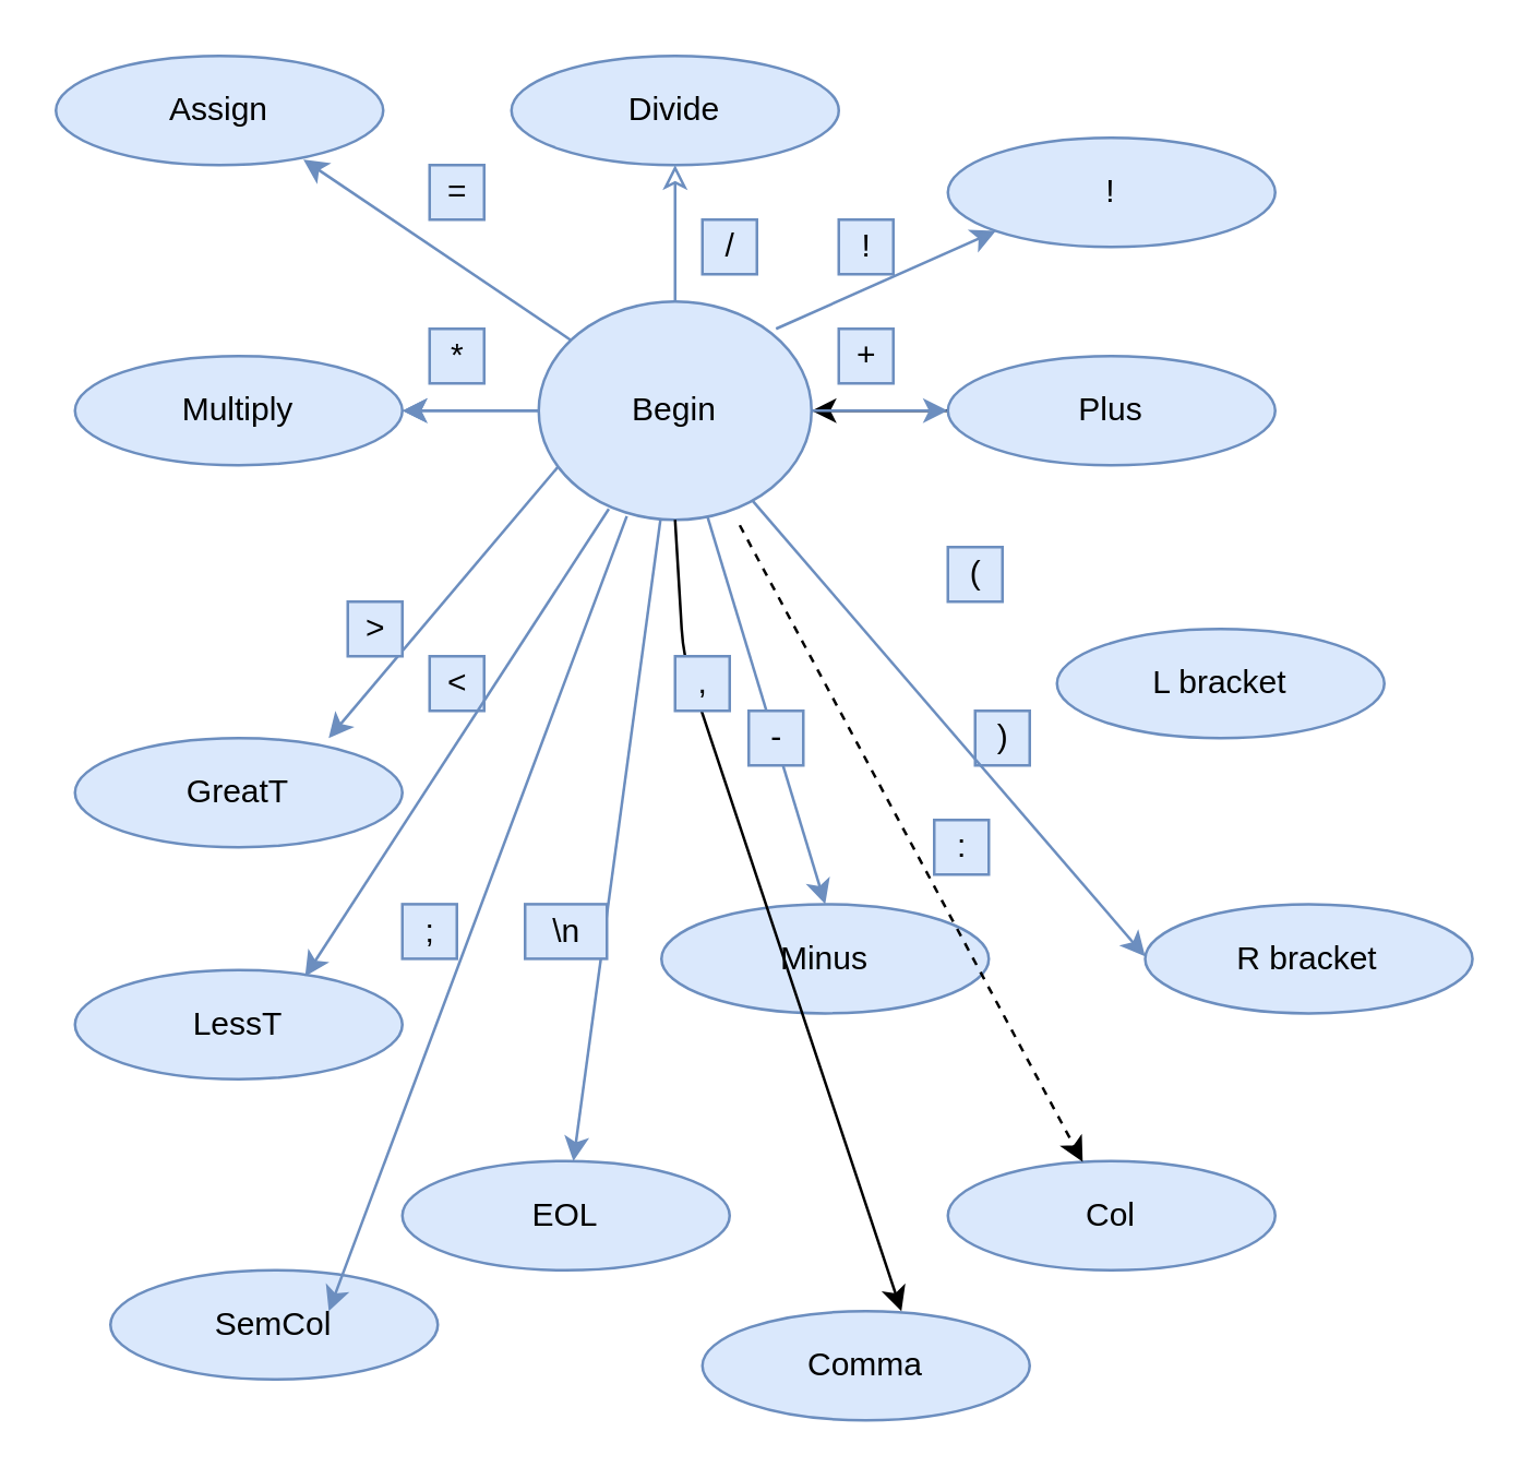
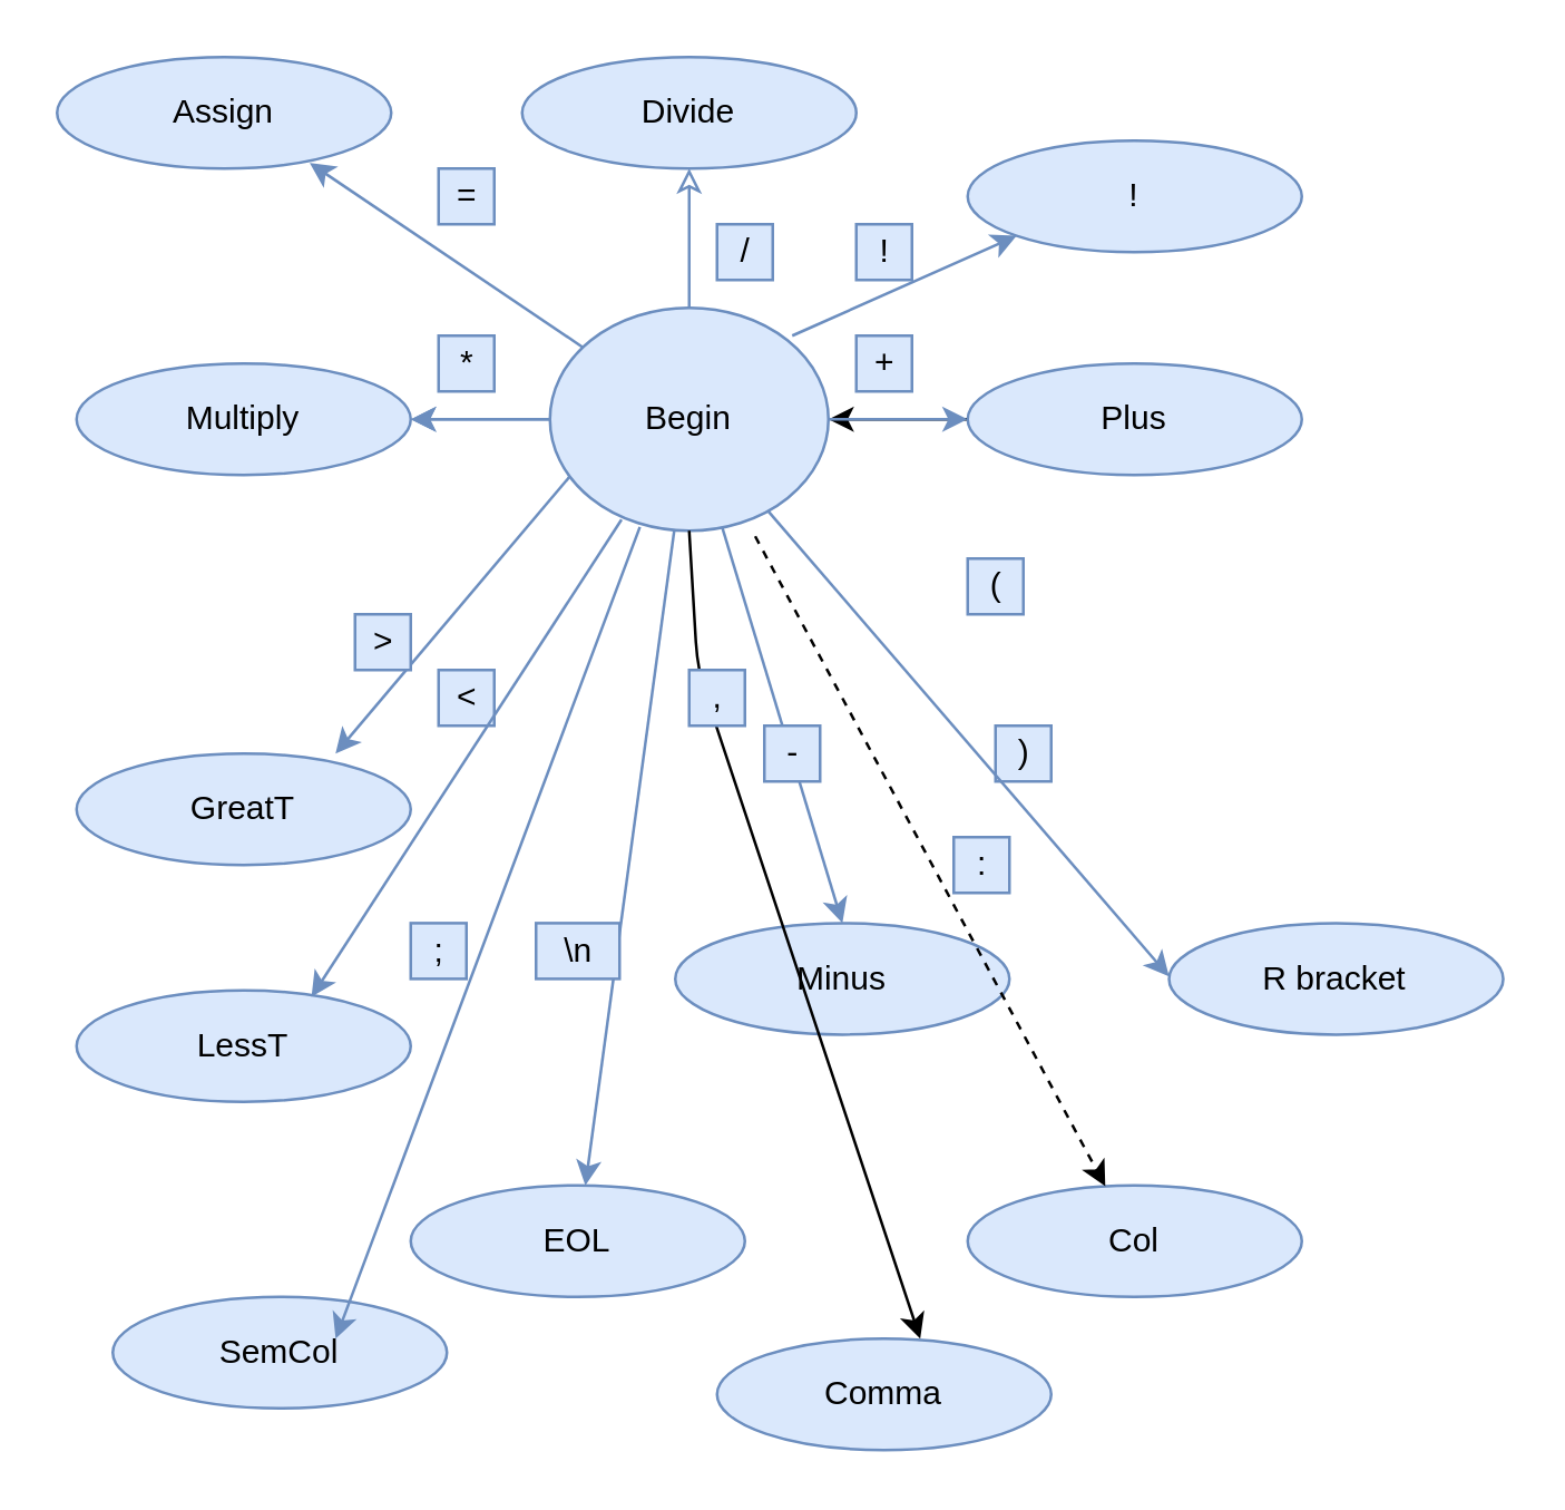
- <mxCell id="11" value="L bracket" style="ellipse;whiteSpace=wrap;html=1;aspect=fixed;shadow=0;fontFamily=Helvetica;fontSize=12;align=center;strokeColor=#6c8ebf;strokeWidth=1;fillColor=#dae8fc;" parent="1" vertex="1"><mxGeometry x="387" y="230" width="120" height="40" as="geometry" /></mxCell>
